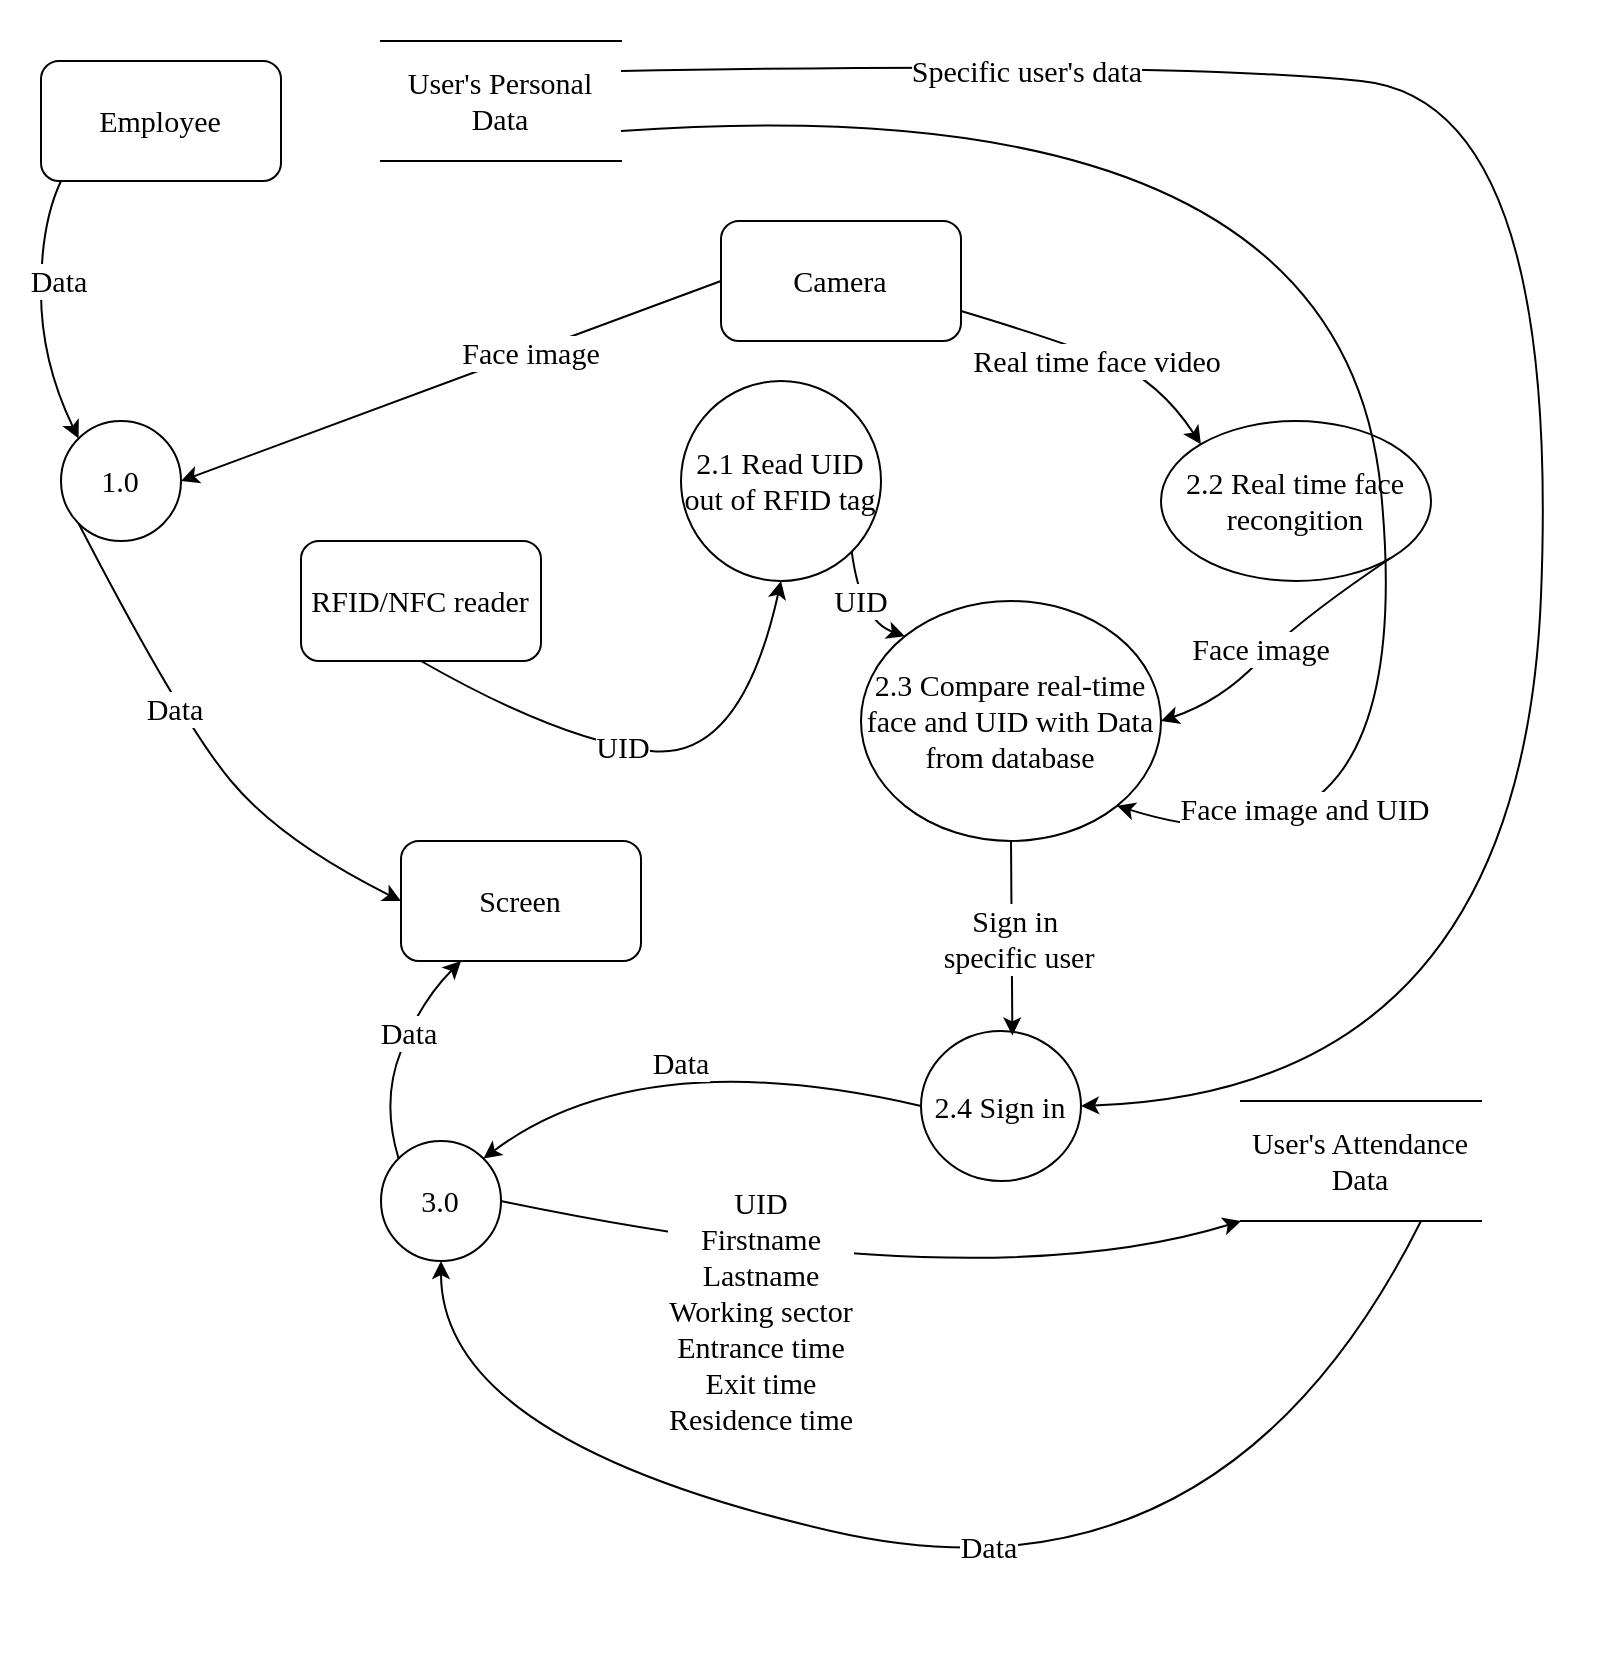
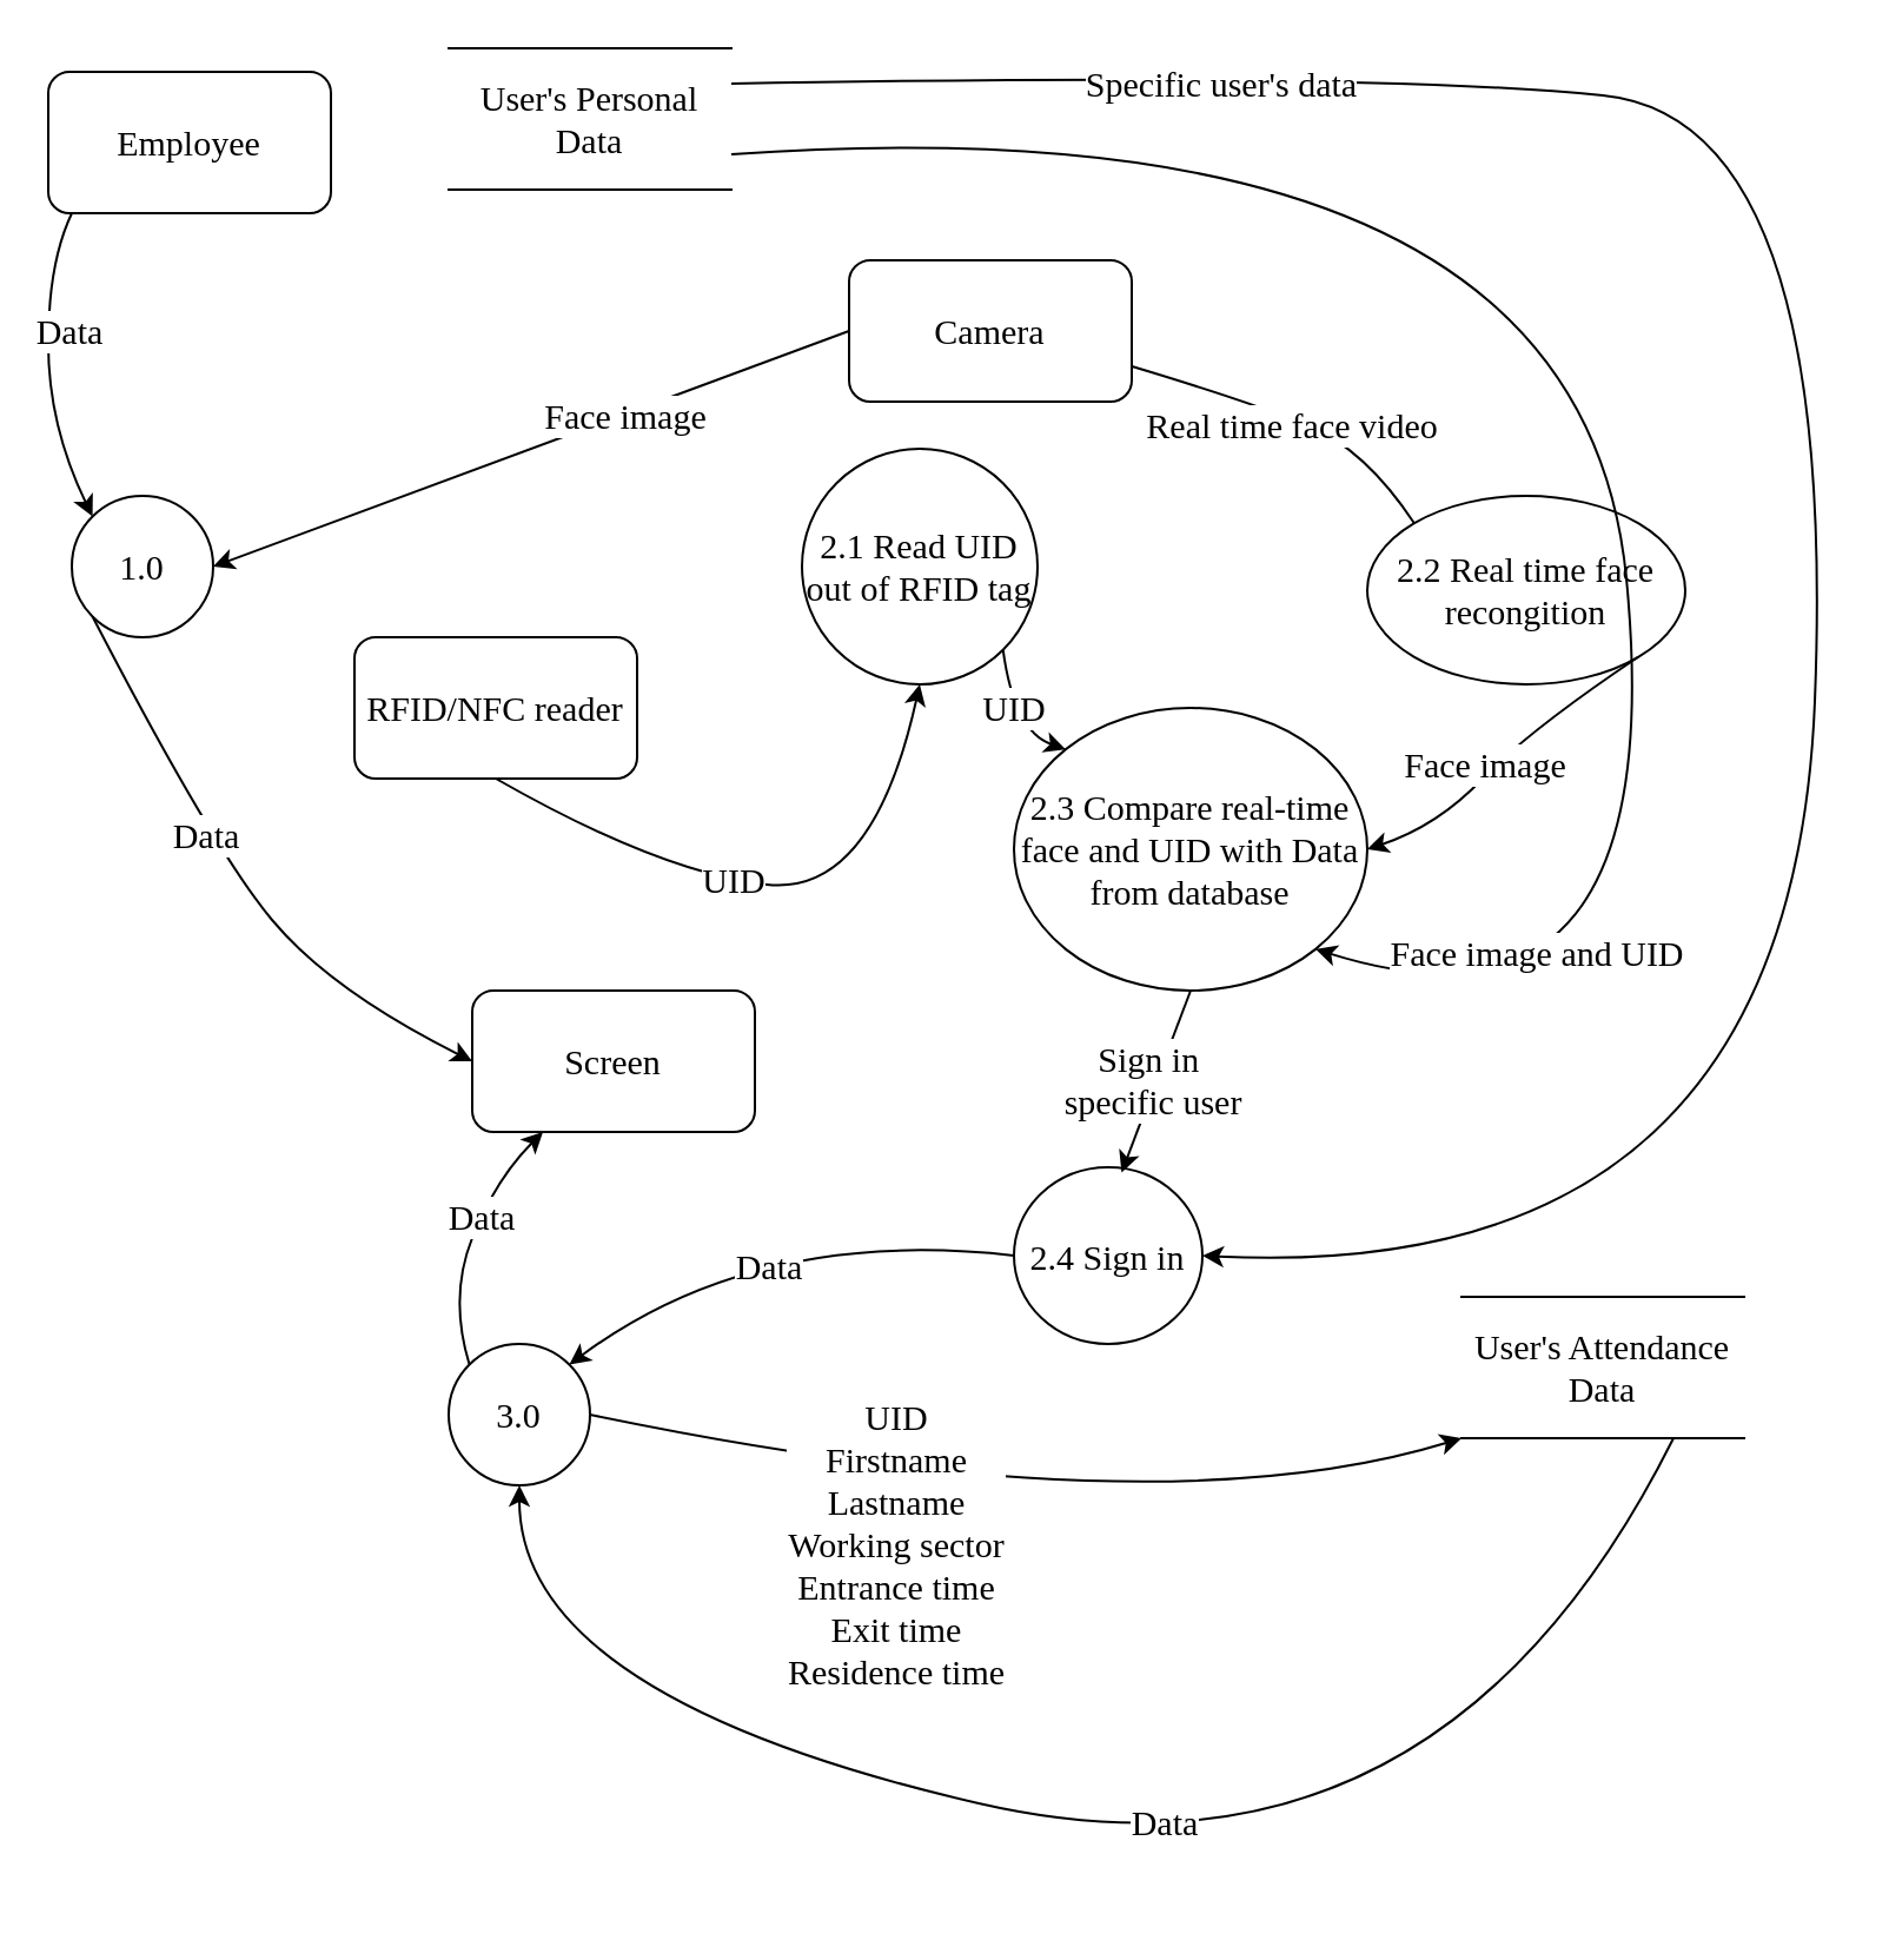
- <mxCell id="23" value="" style="curved=1;endArrow=classic;html=1;rounded=0;fontFamily=Times New Roman;fontSize=15;entryX=0;entryY=0;entryDx=0;entryDy=0;exitX=1;exitY=0.75;exitDx=0;exitDy=0;" parent="1" source="7" target="18" edge="1"><mxGeometry width="50" height="50" relative="1" as="geometry"><mxPoint x="440" y="380" as="sourcePoint" /><mxPoint x="490" y="330" as="targetPoint" /><Array as="points"><mxPoint x="530" y="170" /><mxPoint x="579" y="190" /></Array></mxGeometry></mxCell>
+ <mxCell id="23" value="" style="curved=1;endArrow=none;html=1;rounded=0;fontFamily=Times New Roman;fontSize=15;entryX=0;entryY=0;entryDx=0;entryDy=0;exitX=1;exitY=0.75;exitDx=0;exitDy=0;" parent="1" source="7" target="18" edge="1"><mxGeometry width="50" height="50" relative="1" as="geometry"><mxPoint x="440" y="380" as="sourcePoint" /><mxPoint x="490" y="330" as="targetPoint" /><Array as="points"><mxPoint x="530" y="170" /><mxPoint x="579" y="190" /></Array></mxGeometry></mxCell>
- <mxCell id="17" value="2.4 Sign in" style="ellipse;whiteSpace=wrap;html=1;fontFamily=Times New Roman;fontSize=15;" parent="1" vertex="1"><mxGeometry x="460" y="515" width="80" height="75" as="geometry" /></mxCell>
+ <mxCell id="17" value="2.4 Sign in" style="ellipse;whiteSpace=wrap;html=1;fontFamily=Times New Roman;fontSize=15;" parent="1" vertex="1"><mxGeometry x="430" y="495" width="80" height="75" as="geometry" /></mxCell>
